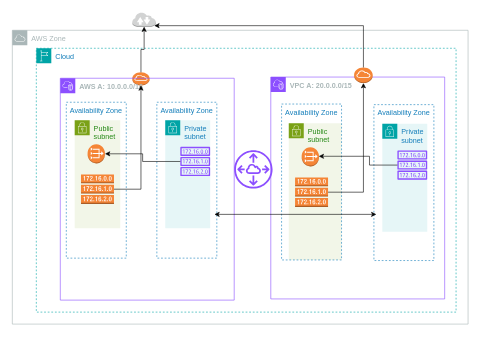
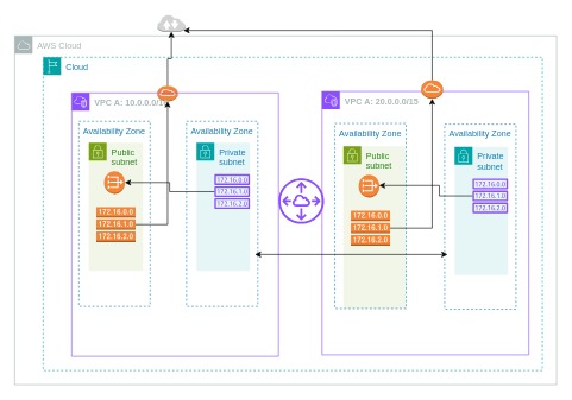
- <mxCell id="2" value="AWS Zone" style="sketch=0;outlineConnect=0;gradientColor=none;html=1;whiteSpace=wrap;fontSize=12;fontStyle=0;shape=mxgraph.aws4.group;grIcon=mxgraph.aws4.group_aws_cloud;strokeColor=#AAB7B8;fillColor=none;verticalAlign=top;align=left;spacingLeft=30;fontColor=#AAB7B8;dashed=0;" vertex="1" parent="1"><mxGeometry x="20" y="50" width="760" height="490" as="geometry" /></mxCell>
+ <mxCell id="2" value="AWS Cloud" style="sketch=0;outlineConnect=0;gradientColor=none;html=1;whiteSpace=wrap;fontSize=12;fontStyle=0;shape=mxgraph.aws4.group;grIcon=mxgraph.aws4.group_aws_cloud;strokeColor=#AAB7B8;fillColor=none;verticalAlign=top;align=left;spacingLeft=30;fontColor=#AAB7B8;dashed=0;" vertex="1" parent="1"><mxGeometry x="20" y="50" width="760" height="490" as="geometry" /></mxCell>
- <mxCell id="5" value="&lt;b&gt;AWS A: 10.0.0.0/16&lt;/b&gt;" style="points=[[0,0],[0.25,0],[0.5,0],[0.75,0],[1,0],[1,0.25],[1,0.5],[1,0.75],[1,1],[0.75,1],[0.5,1],[0.25,1],[0,1],[0,0.75],[0,0.5],[0,0.25]];outlineConnect=0;gradientColor=none;html=1;whiteSpace=wrap;fontSize=12;fontStyle=0;container=1;pointerEvents=0;collapsible=0;recursiveResize=0;shape=mxgraph.aws4.group;grIcon=mxgraph.aws4.group_vpc2;strokeColor=#8C4FFF;fillColor=none;verticalAlign=top;align=left;spacingLeft=30;fontColor=#AAB7B8;dashed=0;" vertex="1" parent="1"><mxGeometry x="100" y="130" width="290" height="370" as="geometry" /></mxCell>
+ <mxCell id="5" value="&lt;b&gt;VPC A: 10.0.0.0/16&lt;/b&gt;" style="points=[[0,0],[0.25,0],[0.5,0],[0.75,0],[1,0],[1,0.25],[1,0.5],[1,0.75],[1,1],[0.75,1],[0.5,1],[0.25,1],[0,1],[0,0.75],[0,0.5],[0,0.25]];outlineConnect=0;gradientColor=none;html=1;whiteSpace=wrap;fontSize=12;fontStyle=0;container=1;pointerEvents=0;collapsible=0;recursiveResize=0;shape=mxgraph.aws4.group;grIcon=mxgraph.aws4.group_vpc2;strokeColor=#8C4FFF;fillColor=none;verticalAlign=top;align=left;spacingLeft=30;fontColor=#AAB7B8;dashed=0;" vertex="1" parent="1"><mxGeometry x="100" y="130" width="290" height="370" as="geometry" /></mxCell>
